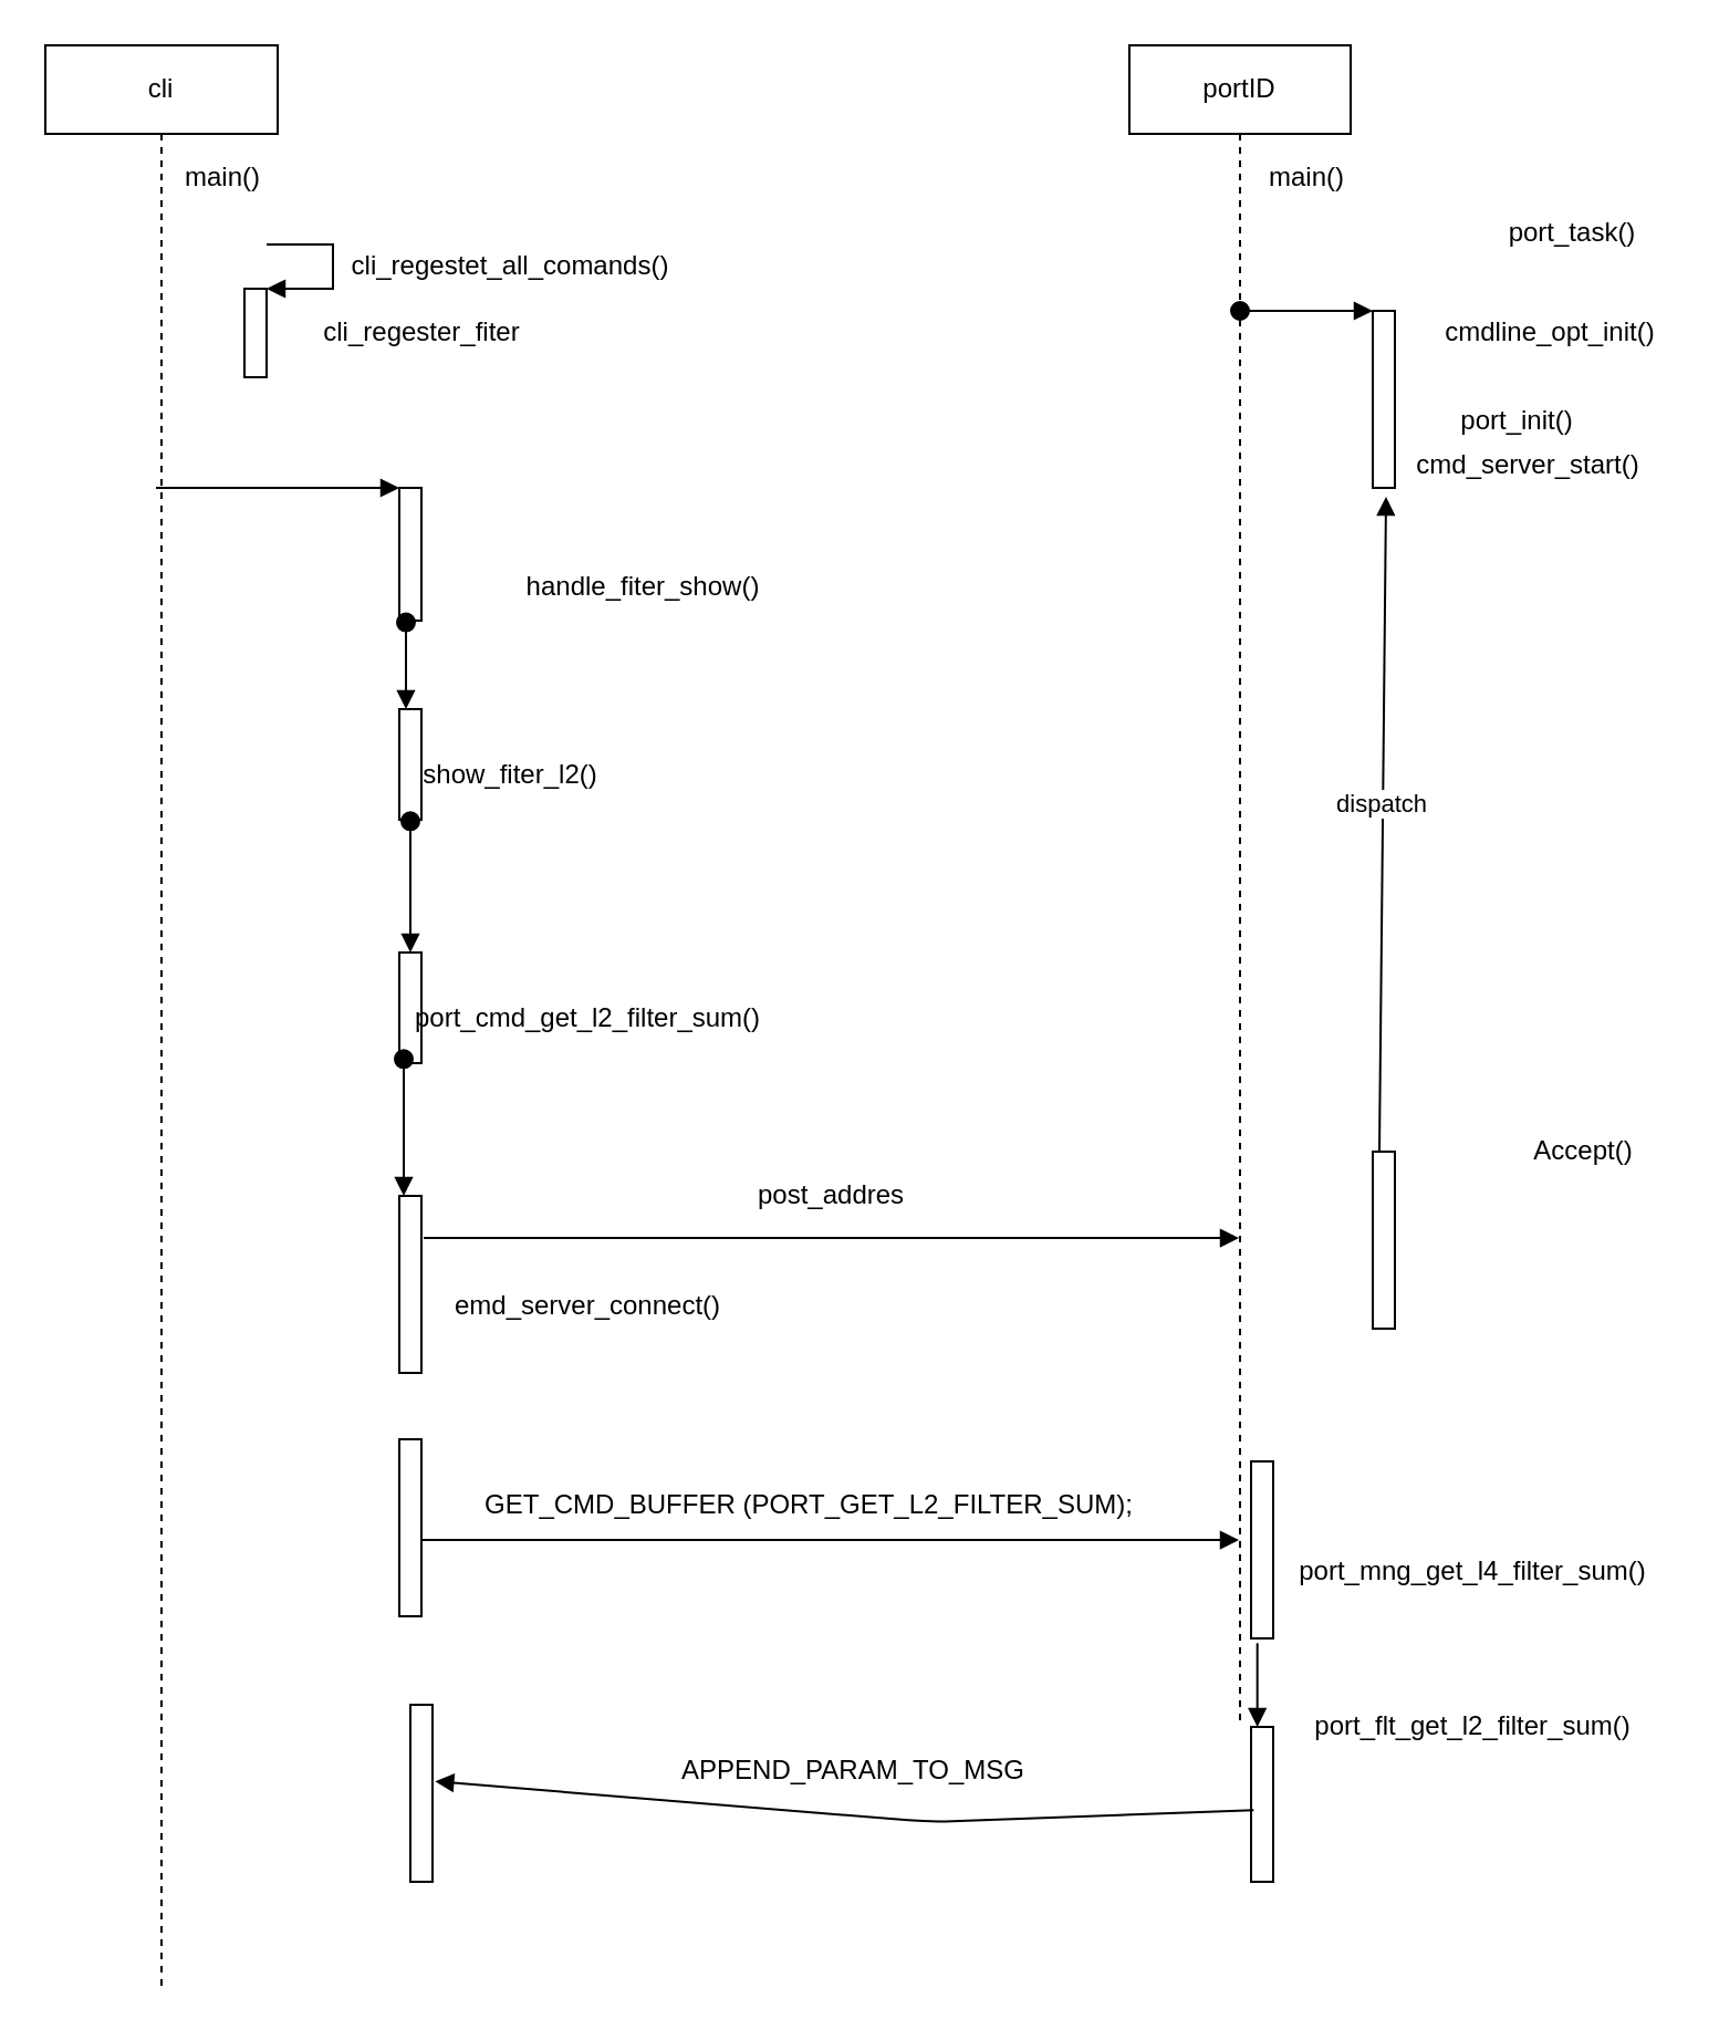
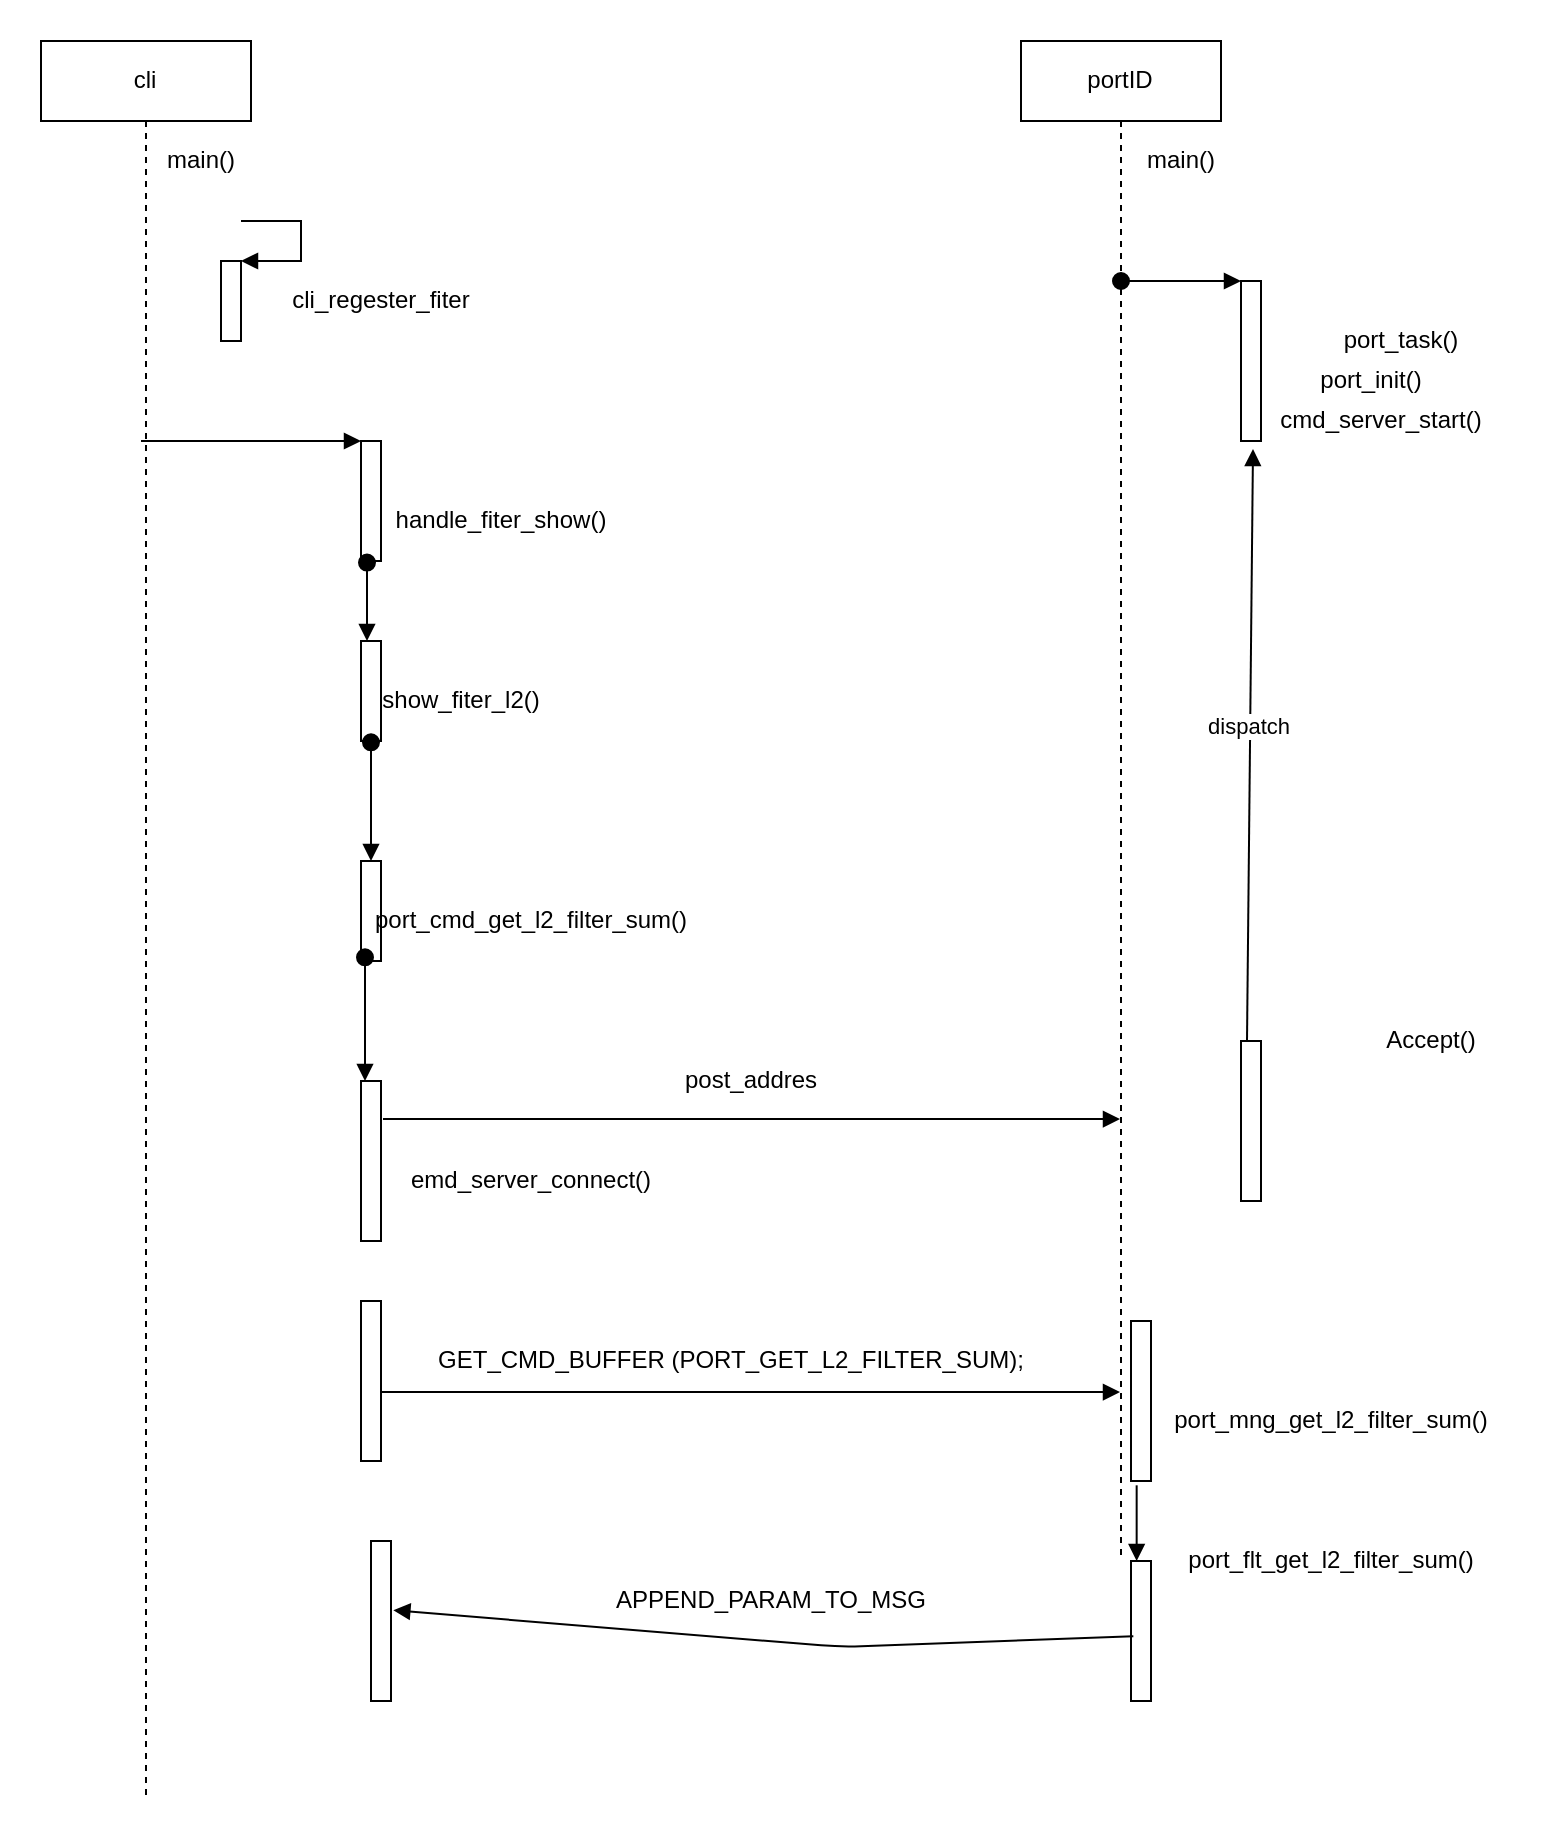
- <mxCell id="25" value="port_task()" style="text;html=1;align=center;verticalAlign=middle;resizable=0;points=[];autosize=1;strokeColor=none;" vertex="1" parent="1"><mxGeometry x="675" y="95" width="70" height="20" as="geometry" /></mxCell>
+ <mxCell id="25" value="port_task()" style="text;html=1;align=center;verticalAlign=middle;resizable=0;points=[];autosize=1;strokeColor=none;" vertex="1" parent="1"><mxGeometry x="665" y="160" width="70" height="20" as="geometry" /></mxCell>
- <mxCell id="7" value="cli_regestet_all_comands()" style="text;html=1;align=center;verticalAlign=middle;resizable=0;points=[];autosize=1;strokeColor=none;" vertex="1" parent="1"><mxGeometry x="150" y="110" width="160" height="20" as="geometry" /></mxCell>
- <mxCell id="24" value="cmdline_opt_init()" style="text;html=1;align=center;verticalAlign=middle;resizable=0;points=[];autosize=1;strokeColor=none;" vertex="1" parent="1"><mxGeometry x="645" y="140" width="110" height="20" as="geometry" /></mxCell>
- <mxCell id="10" value="handle_fiter_show()" style="text;html=1;align=center;verticalAlign=middle;resizable=0;points=[];autosize=1;strokeColor=none;" vertex="1" parent="1"><mxGeometry x="230" y="255" width="120" height="20" as="geometry" /></mxCell>
+ <mxCell id="10" value="handle_fiter_show()" style="text;html=1;align=center;verticalAlign=middle;resizable=0;points=[];autosize=1;strokeColor=none;" vertex="1" parent="1"><mxGeometry x="190" y="250" width="120" height="20" as="geometry" /></mxCell>
- <mxCell id="37" value="port_mng_get_l4_filter_sum()" style="text;html=1;align=center;verticalAlign=middle;resizable=0;points=[];autosize=1;strokeColor=none;" vertex="1" parent="1"><mxGeometry x="580" y="700" width="170" height="20" as="geometry" /></mxCell>
+ <mxCell id="37" value="port_mng_get_l2_filter_sum()" style="text;html=1;align=center;verticalAlign=middle;resizable=0;points=[];autosize=1;strokeColor=none;" vertex="1" parent="1"><mxGeometry x="580" y="700" width="170" height="20" as="geometry" /></mxCell>
